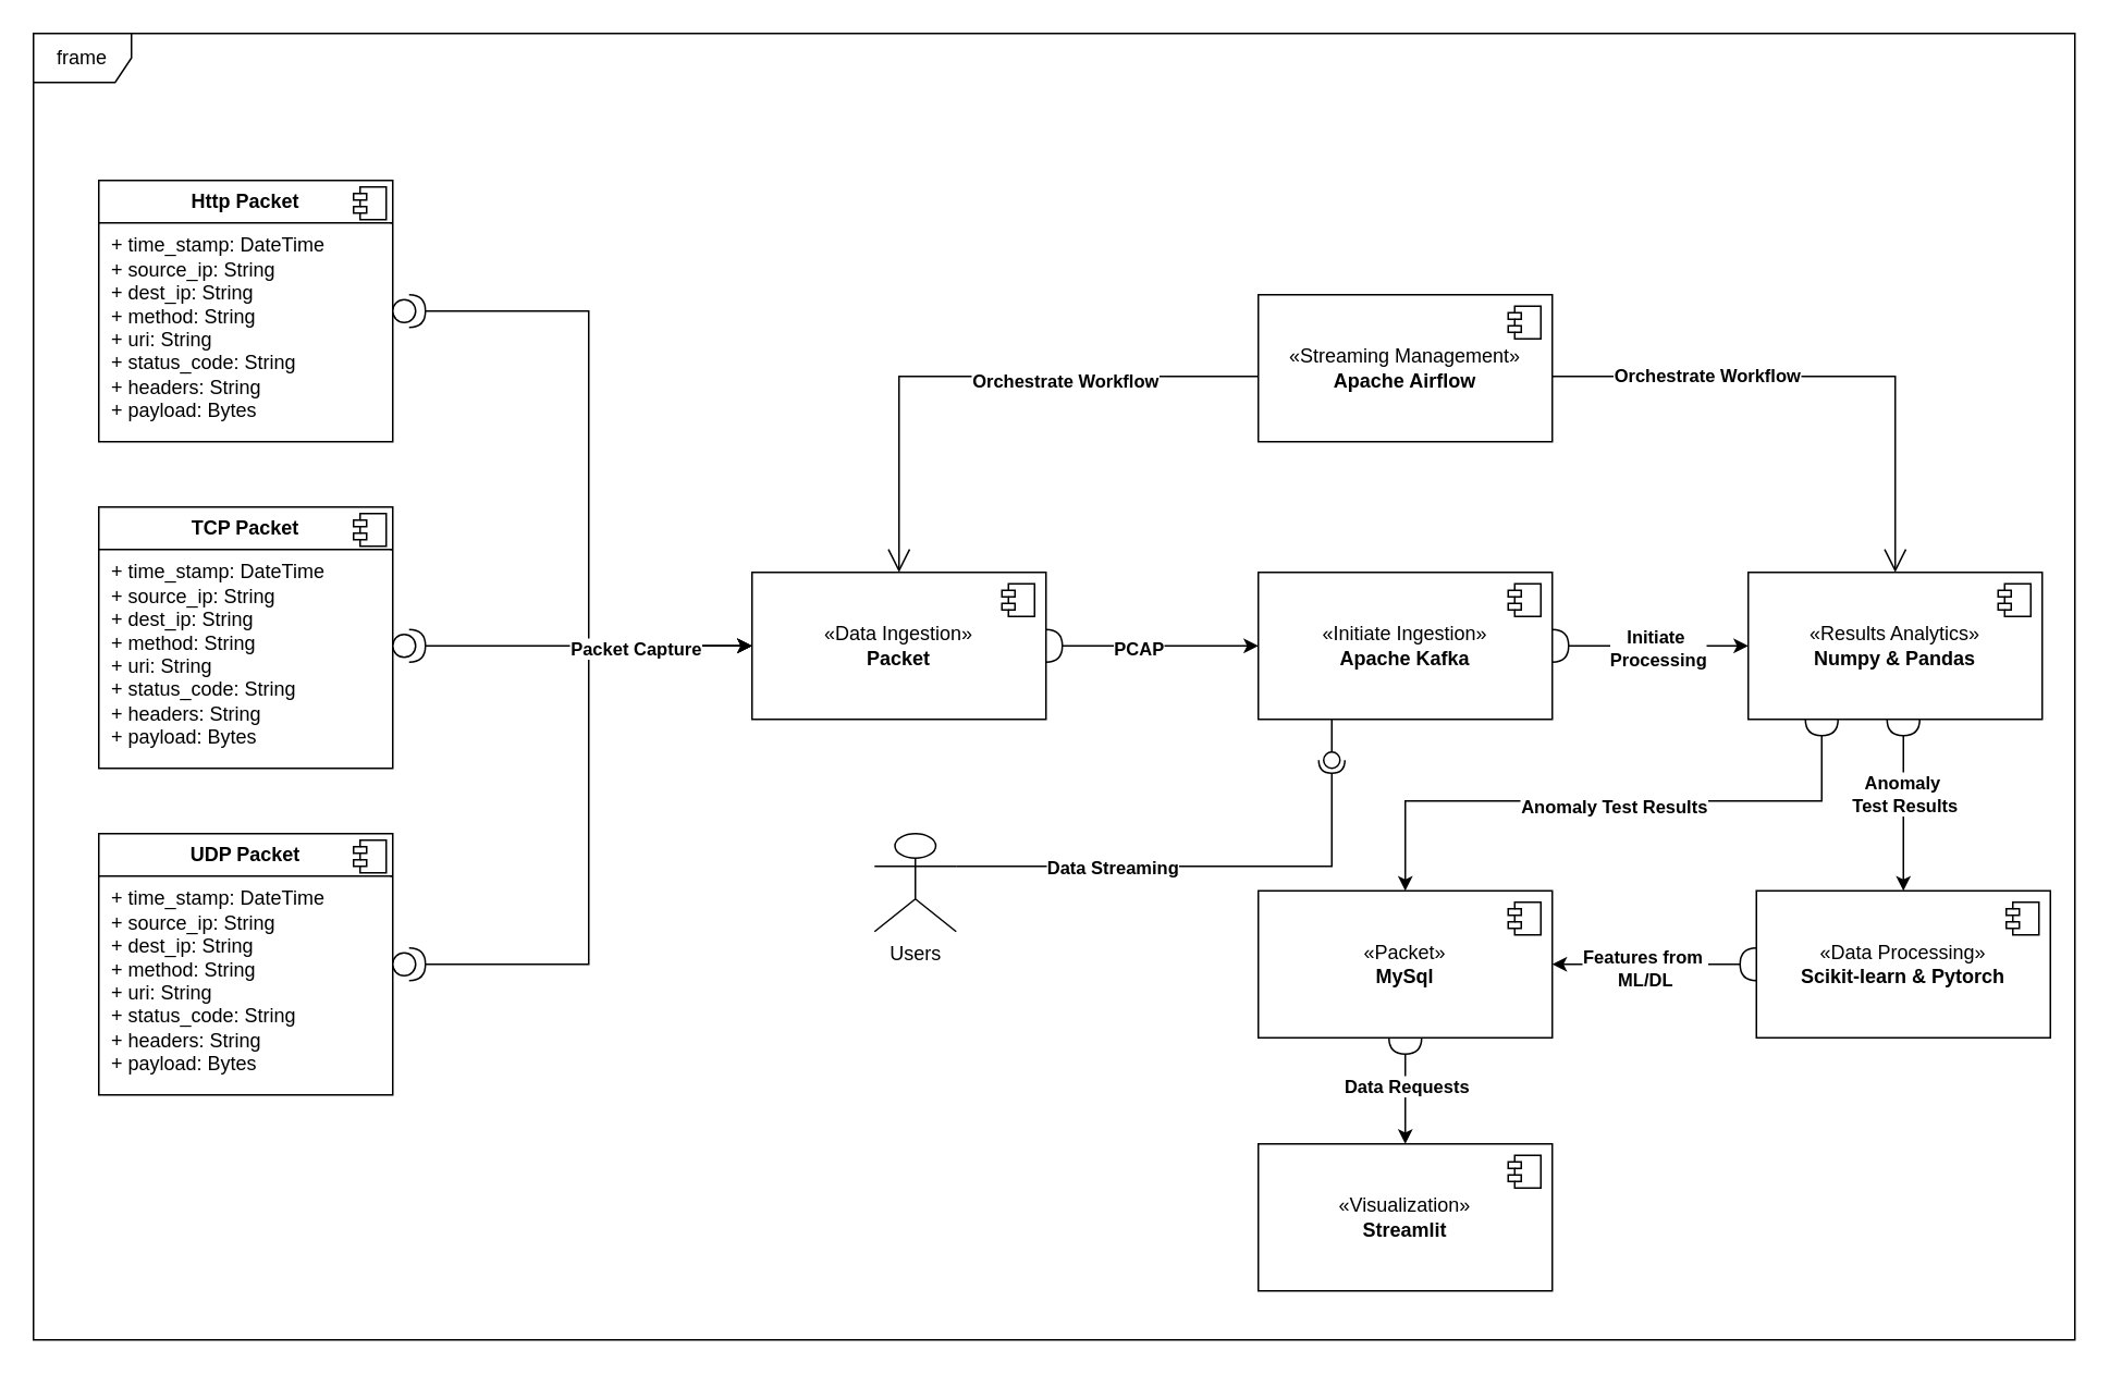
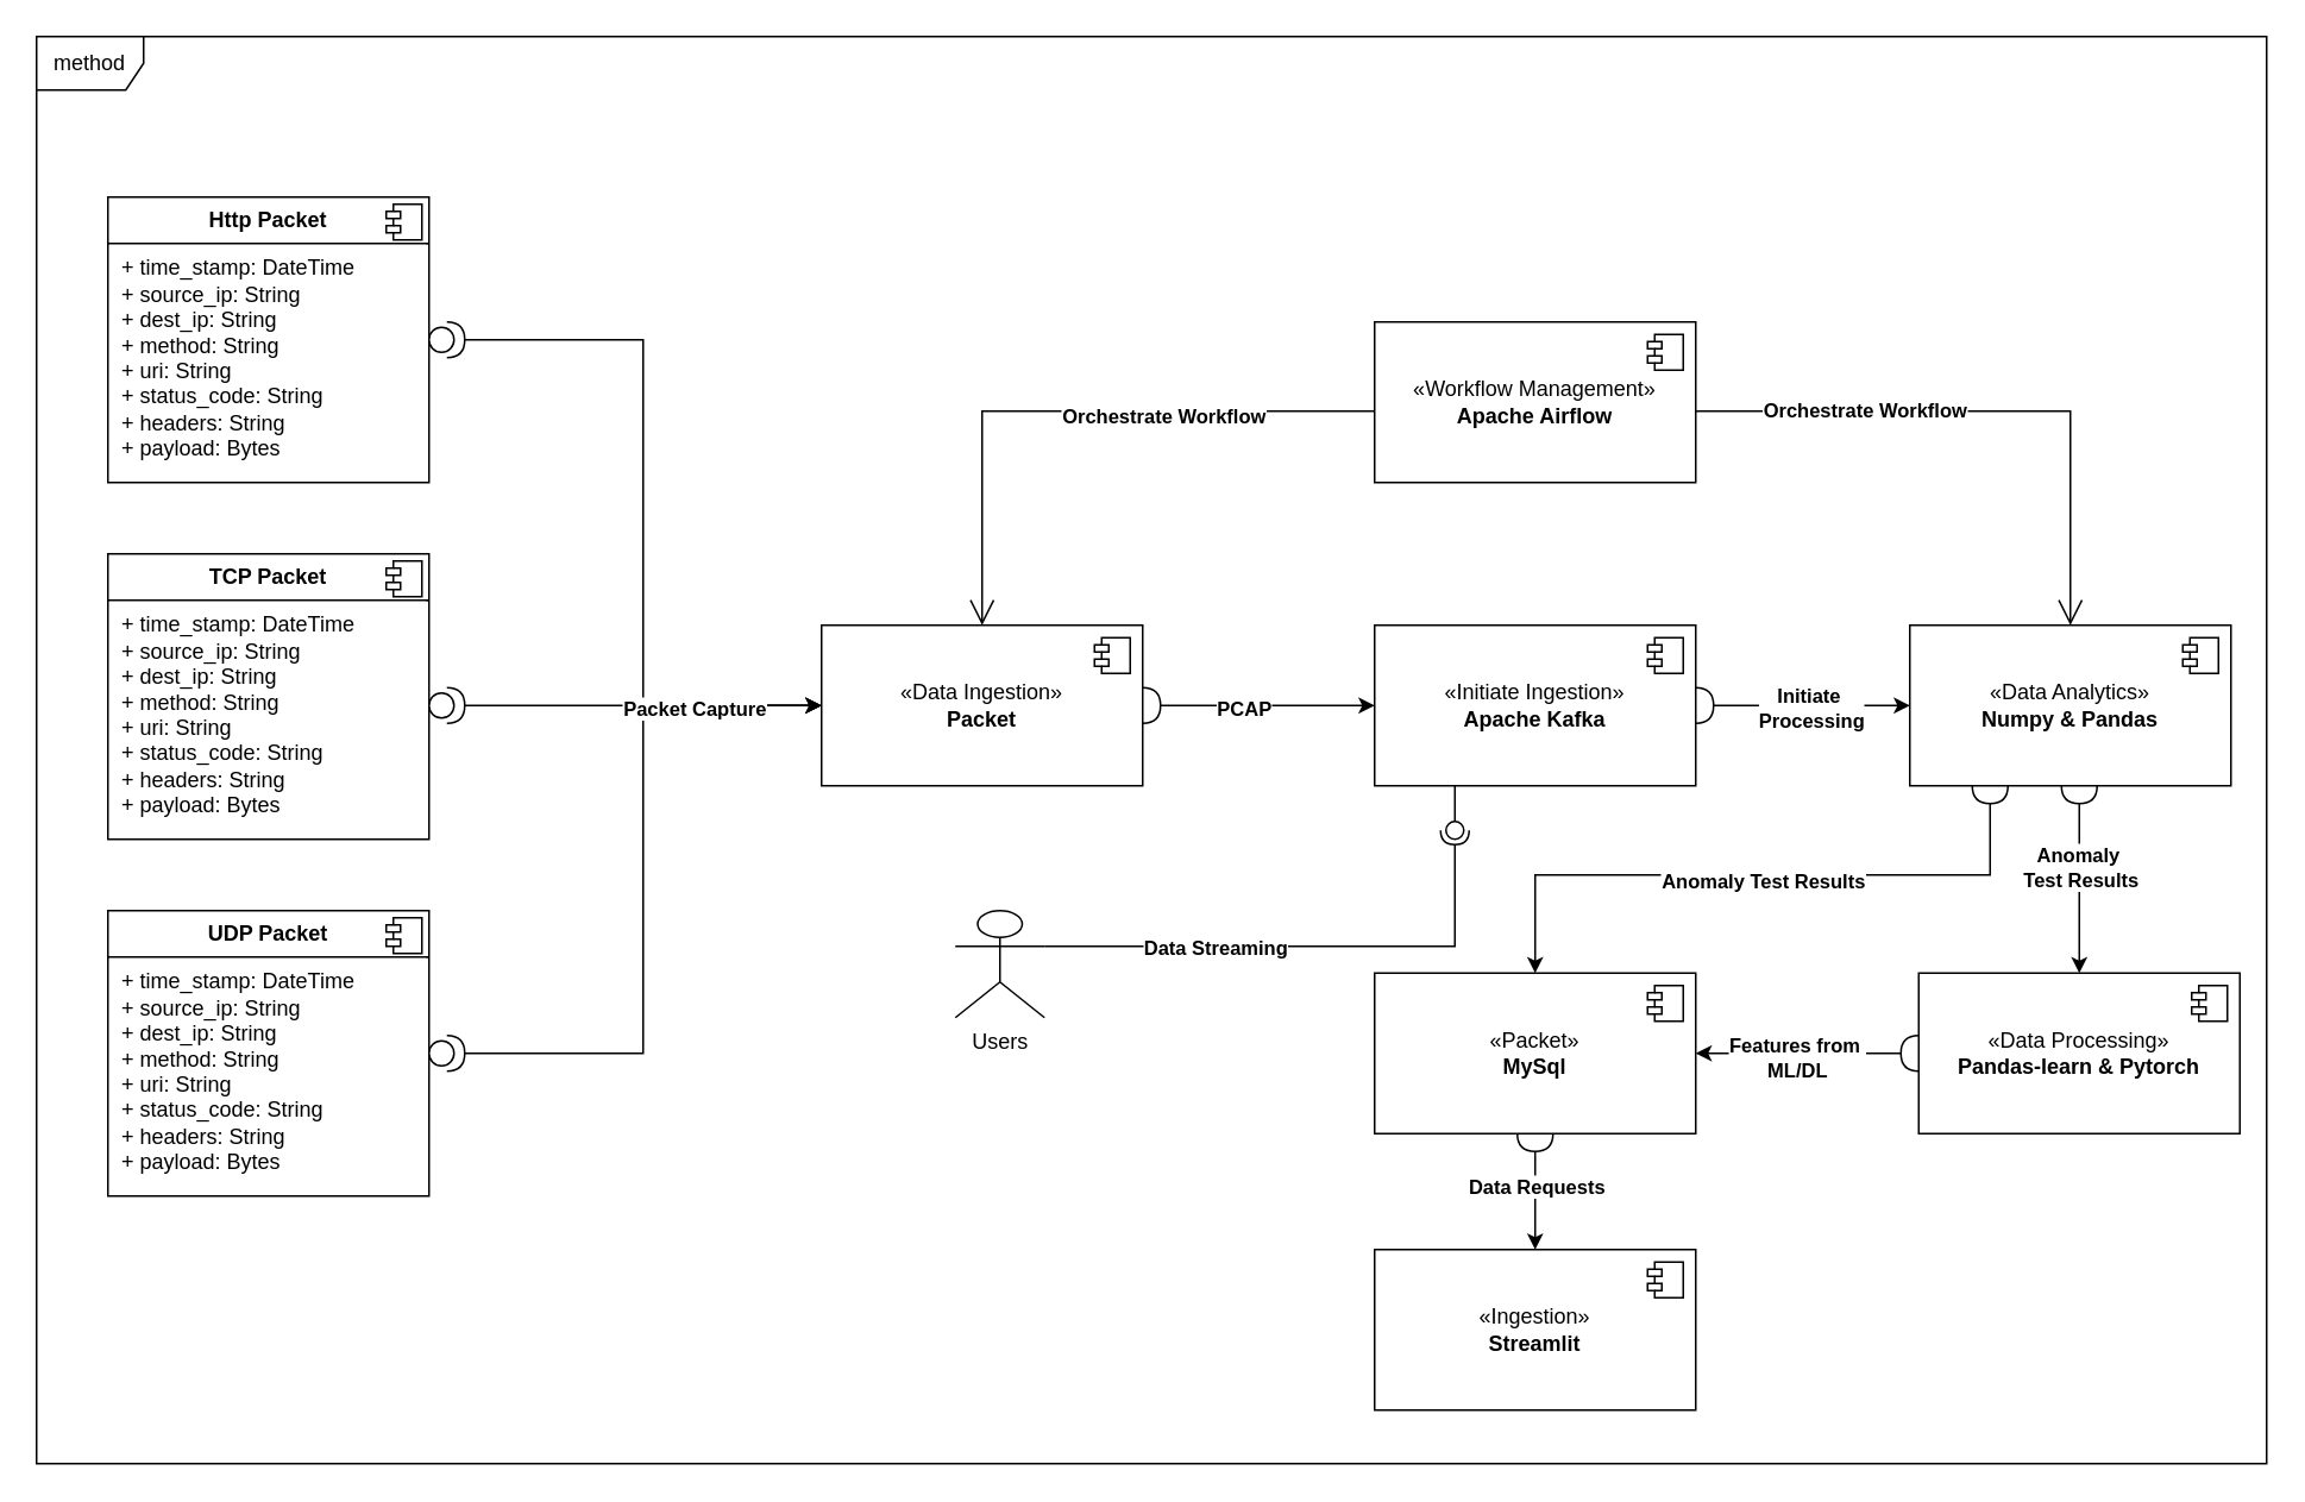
- <mxCell id="2" value="frame" style="shape=umlFrame;whiteSpace=wrap;html=1;pointerEvents=0;" parent="1" vertex="1"><mxGeometry x="20" y="20" width="1250" height="800" as="geometry" /></mxCell>
+ <mxCell id="2" value="method" style="shape=umlFrame;whiteSpace=wrap;html=1;pointerEvents=0;" parent="1" vertex="1"><mxGeometry x="20" y="20" width="1250" height="800" as="geometry" /></mxCell>
- <mxCell id="37" value="«Streaming Management»&lt;br&gt;&lt;b&gt;Apache Airflow&lt;/b&gt;" style="html=1;dropTarget=0;whiteSpace=wrap;" parent="1" vertex="1"><mxGeometry x="770" y="180" width="180" height="90" as="geometry" /></mxCell>
+ <mxCell id="37" value="«Workflow Management»&lt;br&gt;&lt;b&gt;Apache Airflow&lt;/b&gt;" style="html=1;dropTarget=0;whiteSpace=wrap;" parent="1" vertex="1"><mxGeometry x="770" y="180" width="180" height="90" as="geometry" /></mxCell>
- <mxCell id="18" value="«Results Analytics»&lt;br&gt;&lt;b&gt;Numpy &amp;amp; Pandas&lt;/b&gt;" style="html=1;dropTarget=0;whiteSpace=wrap;" parent="1" vertex="1"><mxGeometry x="1070" y="350" width="180" height="90" as="geometry" /></mxCell>
+ <mxCell id="18" value="«Data Analytics»&lt;br&gt;&lt;b&gt;Numpy &amp;amp; Pandas&lt;/b&gt;" style="html=1;dropTarget=0;whiteSpace=wrap;" parent="1" vertex="1"><mxGeometry x="1070" y="350" width="180" height="90" as="geometry" /></mxCell>
- <mxCell id="20" value="«Data Processing»&lt;br&gt;&lt;b&gt;Scikit-learn &amp;amp; Pytorch&lt;/b&gt;" style="html=1;dropTarget=0;whiteSpace=wrap;" parent="1" vertex="1"><mxGeometry x="1075" y="545" width="180" height="90" as="geometry" /></mxCell>
+ <mxCell id="20" value="«Data Processing»&lt;br&gt;&lt;b&gt;Pandas-learn &amp;amp; Pytorch&lt;/b&gt;" style="html=1;dropTarget=0;whiteSpace=wrap;" parent="1" vertex="1"><mxGeometry x="1075" y="545" width="180" height="90" as="geometry" /></mxCell>
- <mxCell id="35" value="«Visualization»&lt;div&gt;&lt;b&gt;Streamlit&lt;/b&gt;&lt;/div&gt;" style="html=1;dropTarget=0;whiteSpace=wrap;" parent="1" vertex="1"><mxGeometry x="770" y="700" width="180" height="90" as="geometry" /></mxCell>
+ <mxCell id="35" value="«Ingestion»&lt;div&gt;&lt;b&gt;Streamlit&lt;/b&gt;&lt;/div&gt;" style="html=1;dropTarget=0;whiteSpace=wrap;" parent="1" vertex="1"><mxGeometry x="770" y="700" width="180" height="90" as="geometry" /></mxCell>
